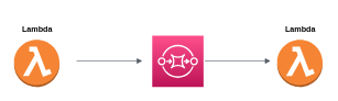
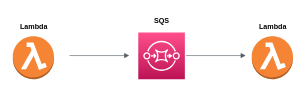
+ <mxCell id="6" value="&lt;b&gt;SQS&lt;/b&gt;" style="text;html=1;resizable=0;autosize=1;align=center;verticalAlign=middle;points=[];fillColor=none;strokeColor=none;rounded=0;" vertex="1" parent="1"><mxGeometry x="244" y="20" width="50" height="30" as="geometry" /></mxCell>
